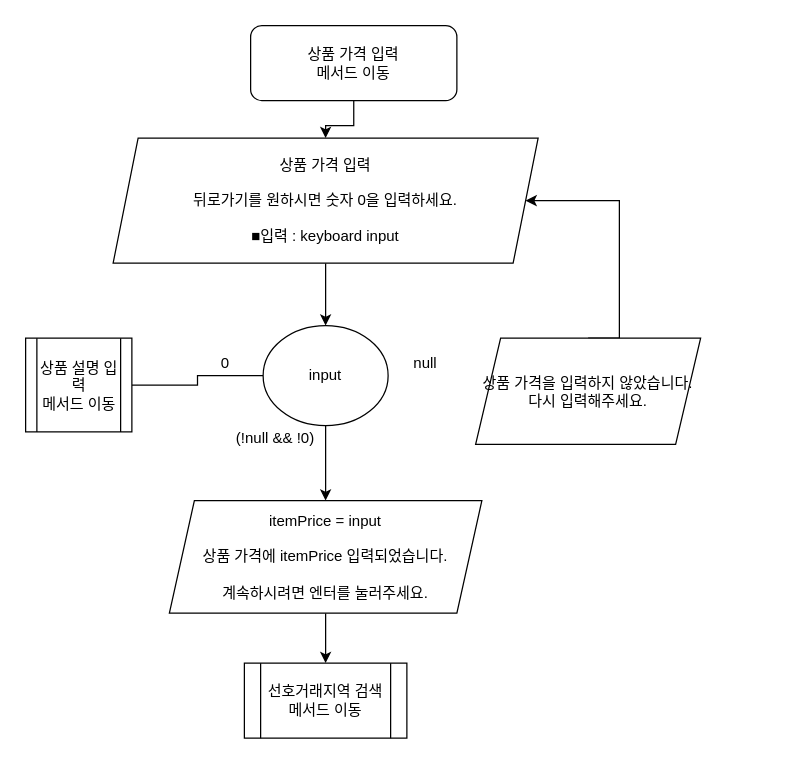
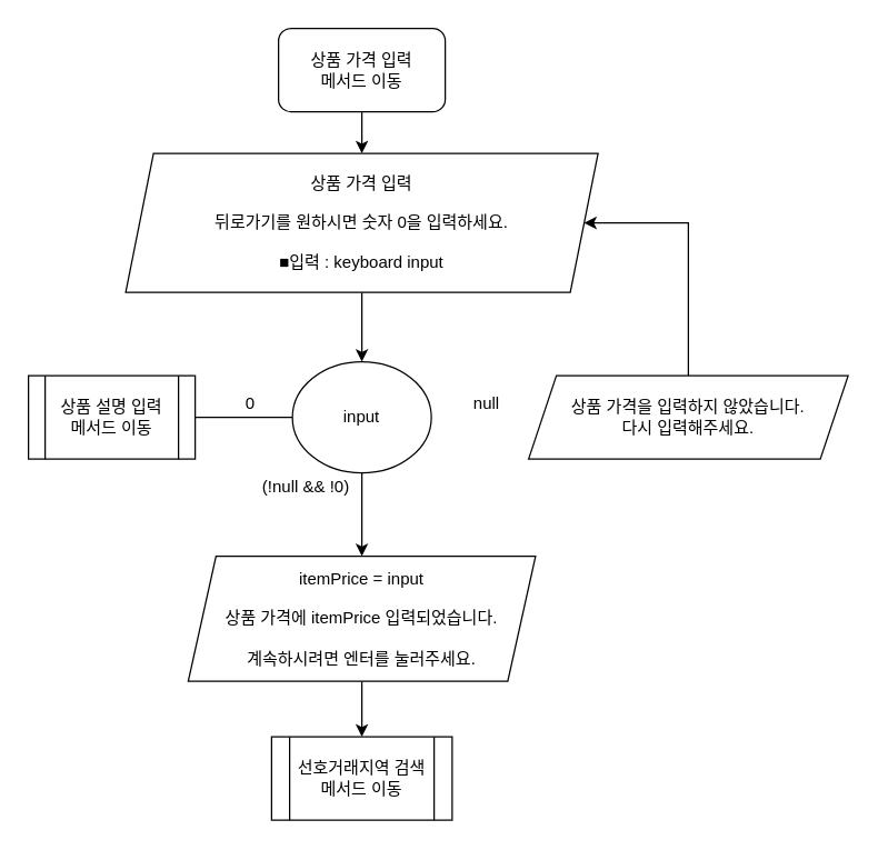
- <mxCell id="3" value="상품 가격 입력&lt;br&gt;메서드 이동" style="rounded=1;whiteSpace=wrap;html=1;" vertex="1" parent="1"><mxGeometry x="200" y="20" width="165" height="60" as="geometry" /></mxCell>
+ <mxCell id="3" value="상품 가격 입력&lt;br&gt;메서드 이동" style="rounded=1;whiteSpace=wrap;html=1;" vertex="1" parent="1"><mxGeometry x="200" y="20" width="120" height="60" as="geometry" /></mxCell>
- <mxCell id="9" value="null" style="text;html=1;strokeColor=none;fillColor=none;align=center;verticalAlign=middle;whiteSpace=wrap;rounded=0;" vertex="1" parent="1"><mxGeometry x="320" y="280" width="40" height="20" as="geometry" /></mxCell>
+ <mxCell id="9" value="null" style="text;html=1;strokeColor=none;fillColor=none;align=center;verticalAlign=middle;whiteSpace=wrap;rounded=0;" vertex="1" parent="1"><mxGeometry x="330" y="280" width="40" height="20" as="geometry" /></mxCell>
- <mxCell id="10" value="상품 설명 입력&lt;br&gt;메서드 이동" style="shape=process;whiteSpace=wrap;html=1;backgroundOutline=1;rounded=1;arcSize=0;" vertex="1" parent="1"><mxGeometry x="20" y="270" width="85" height="75" as="geometry" /></mxCell>
+ <mxCell id="10" value="상품 설명 입력&lt;br&gt;메서드 이동" style="shape=process;whiteSpace=wrap;html=1;backgroundOutline=1;rounded=1;arcSize=0;" vertex="1" parent="1"><mxGeometry x="20" y="270" width="120" height="60" as="geometry" /></mxCell>
- <mxCell id="18" value="상품 가격을 입력하지 않았습니다.&lt;br&gt;다시 입력해주세요." style="shape=parallelogram;perimeter=parallelogramPerimeter;whiteSpace=wrap;html=1;fixedSize=1;" vertex="1" parent="1"><mxGeometry x="380" y="270" width="180" height="85" as="geometry" /></mxCell>
+ <mxCell id="18" value="상품 가격을 입력하지 않았습니다.&lt;br&gt;다시 입력해주세요." style="shape=parallelogram;perimeter=parallelogramPerimeter;whiteSpace=wrap;html=1;fixedSize=1;" vertex="1" parent="1"><mxGeometry x="380" y="270" width="230" height="60" as="geometry" /></mxCell>
